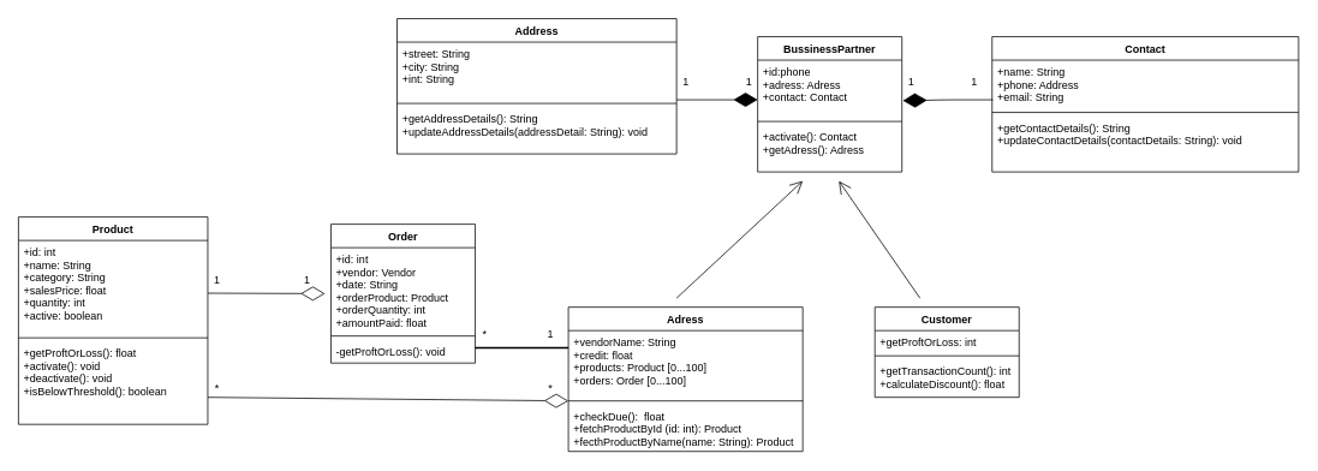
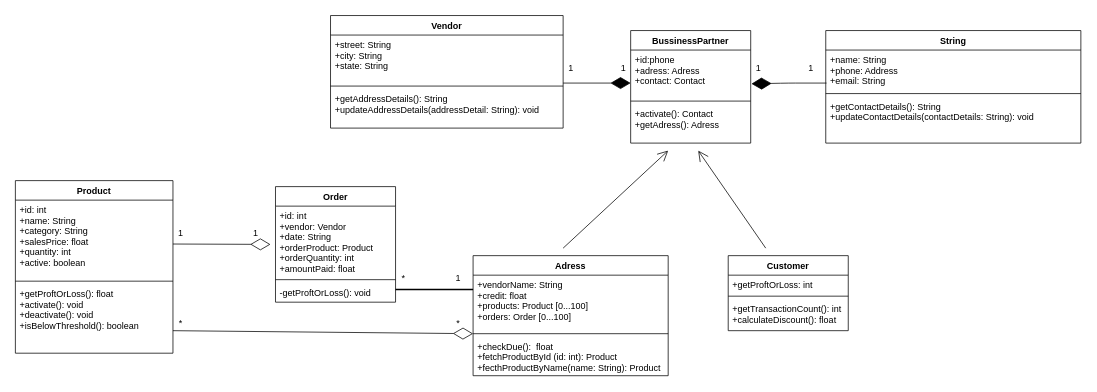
- <mxCell id="19" value="Address" style="swimlane;fontStyle=1;align=center;verticalAlign=top;childLayout=stackLayout;horizontal=1;startSize=26;horizontalStack=0;resizeParent=1;resizeParentMax=0;resizeLast=0;collapsible=1;marginBottom=0;" vertex="1" parent="1"><mxGeometry x="440" y="20" width="310" height="150" as="geometry" /></mxCell>
+ <mxCell id="19" value="Vendor" style="swimlane;fontStyle=1;align=center;verticalAlign=top;childLayout=stackLayout;horizontal=1;startSize=26;horizontalStack=0;resizeParent=1;resizeParentMax=0;resizeLast=0;collapsible=1;marginBottom=0;" vertex="1" parent="1"><mxGeometry x="440" y="20" width="310" height="150" as="geometry" /></mxCell>
- <mxCell id="28" value="Contact" style="swimlane;fontStyle=1;align=center;verticalAlign=top;childLayout=stackLayout;horizontal=1;startSize=26;horizontalStack=0;resizeParent=1;resizeParentMax=0;resizeLast=0;collapsible=1;marginBottom=0;" vertex="1" parent="1"><mxGeometry x="1100" y="40" width="340" height="150" as="geometry" /></mxCell>
+ <mxCell id="28" value="String" style="swimlane;fontStyle=1;align=center;verticalAlign=top;childLayout=stackLayout;horizontal=1;startSize=26;horizontalStack=0;resizeParent=1;resizeParentMax=0;resizeLast=0;collapsible=1;marginBottom=0;" vertex="1" parent="1"><mxGeometry x="1100" y="40" width="340" height="150" as="geometry" /></mxCell>
- <mxCell id="20" value="+street: String &#10;+city: String &#10;+int: String " style="text;strokeColor=none;fillColor=none;align=left;verticalAlign=top;spacingLeft=4;spacingRight=4;overflow=hidden;rotatable=0;points=[[0,0.5],[1,0.5]];portConstraint=eastwest;" vertex="1" parent="19"><mxGeometry y="26" width="310" height="64" as="geometry" /></mxCell>
+ <mxCell id="20" value="+street: String &#10;+city: String &#10;+state: String " style="text;strokeColor=none;fillColor=none;align=left;verticalAlign=top;spacingLeft=4;spacingRight=4;overflow=hidden;rotatable=0;points=[[0,0.5],[1,0.5]];portConstraint=eastwest;" vertex="1" parent="19"><mxGeometry y="26" width="310" height="64" as="geometry" /></mxCell>
